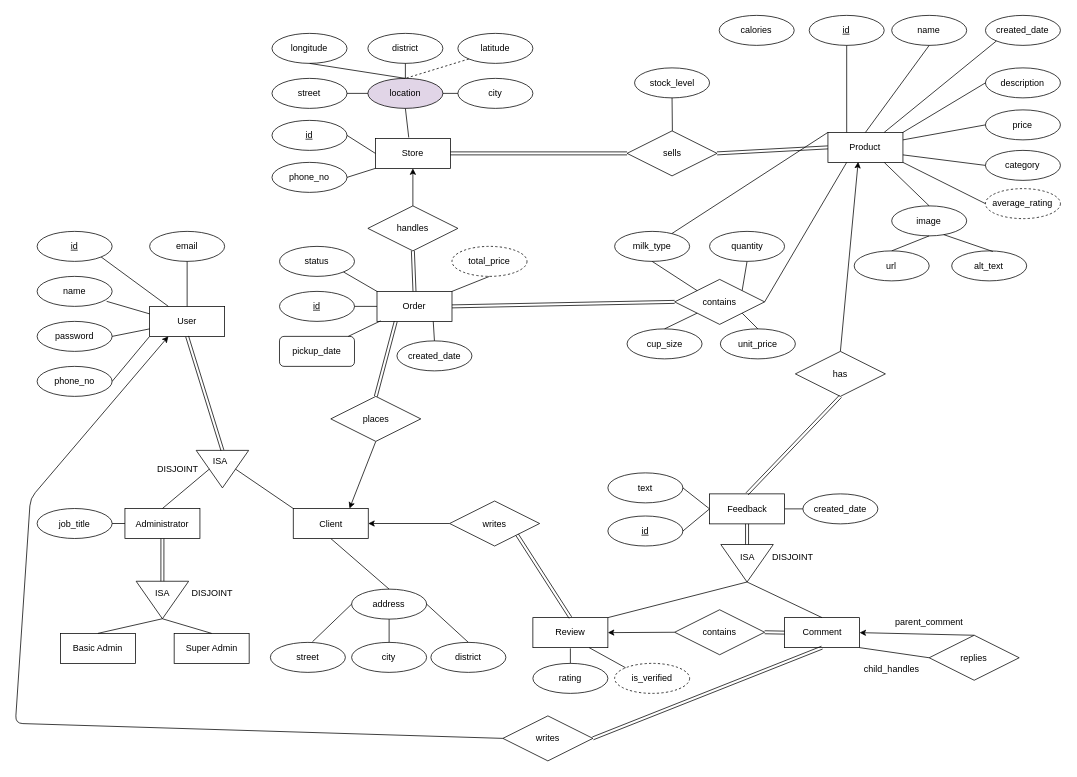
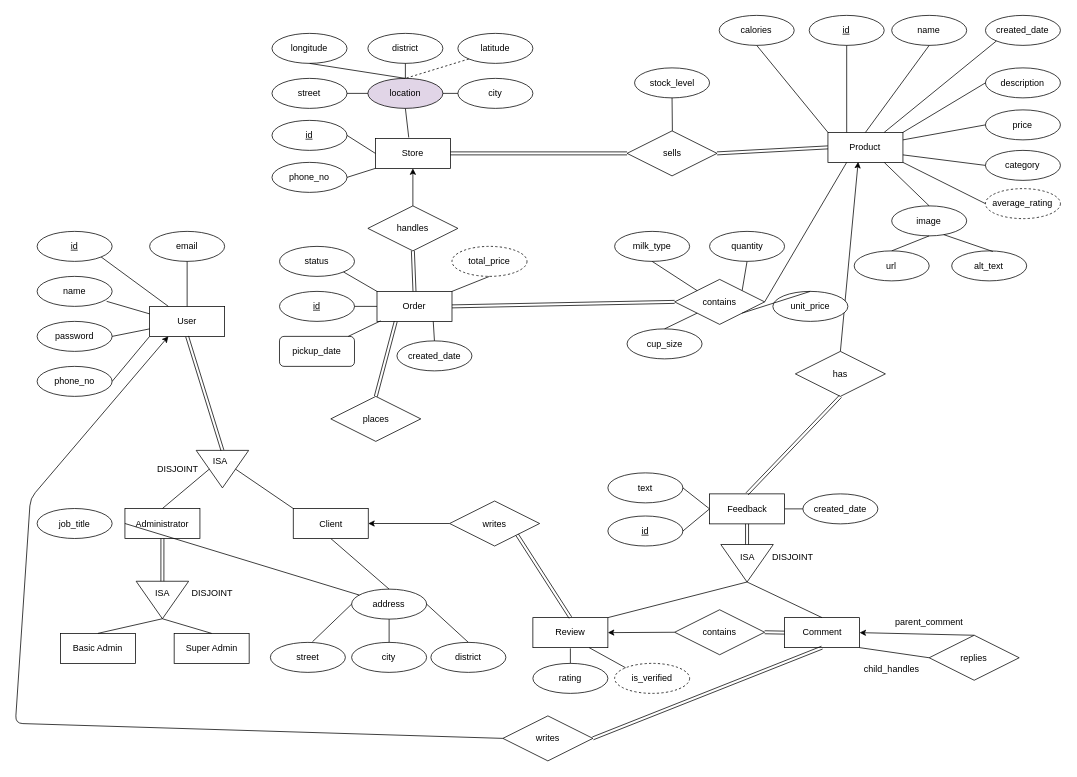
- <mxCell id="65" value="" style="endArrow=none;html=1;rounded=0;exitX=0;exitY=0;exitDx=0;exitDy=0;" parent="1" source="2" target="70" edge="1"><mxGeometry relative="1" as="geometry"><mxPoint x="1175.34" y="237.5" as="sourcePoint" /><mxPoint x="1002.84" y="176" as="targetPoint" /></mxGeometry></mxCell>
+ <mxCell id="65" value="" style="endArrow=none;html=1;rounded=0;exitX=0;exitY=0;exitDx=0;exitDy=0;entryX=0.5;entryY=1;entryDx=0;entryDy=0;" parent="1" source="2" target="64" edge="1"><mxGeometry relative="1" as="geometry"><mxPoint x="1175.34" y="237.5" as="sourcePoint" /><mxPoint x="1002.84" y="176" as="targetPoint" /></mxGeometry></mxCell>
- <mxCell id="142" value="unit_price" style="ellipse;whiteSpace=wrap;html=1;align=center;" vertex="1" parent="1"><mxGeometry x="960" y="438" width="100" height="40" as="geometry" /></mxCell>
+ <mxCell id="142" value="unit_price" style="ellipse;whiteSpace=wrap;html=1;align=center;" vertex="1" parent="1"><mxGeometry x="1030" y="388" width="100" height="40" as="geometry" /></mxCell>
- <mxCell id="27" style="edgeStyle=none;html=1;exitX=0.5;exitY=1;exitDx=0;exitDy=0;entryX=0.75;entryY=0;entryDx=0;entryDy=0;" parent="1" source="28" target="39" edge="1"><mxGeometry relative="1" as="geometry"><mxPoint x="559.58" y="590" as="sourcePoint" /></mxGeometry></mxCell>
- <mxCell id="54" value="" style="endArrow=none;html=1;rounded=0;exitX=0;exitY=0.5;exitDx=0;exitDy=0;entryX=1;entryY=0.5;entryDx=0;entryDy=0;" parent="1" source="40" target="49" edge="1"><mxGeometry relative="1" as="geometry"><mxPoint x="640.16" y="736.5" as="sourcePoint" /><mxPoint x="467.66" y="675" as="targetPoint" /></mxGeometry></mxCell>
+ <mxCell id="54" value="" style="endArrow=none;html=1;rounded=0;exitX=0;exitY=0.5;exitDx=0;exitDy=0;" parent="1" source="40" target="33" edge="1"><mxGeometry relative="1" as="geometry"><mxPoint x="640.16" y="736.5" as="sourcePoint" /><mxPoint x="467.66" y="675" as="targetPoint" /></mxGeometry></mxCell>
